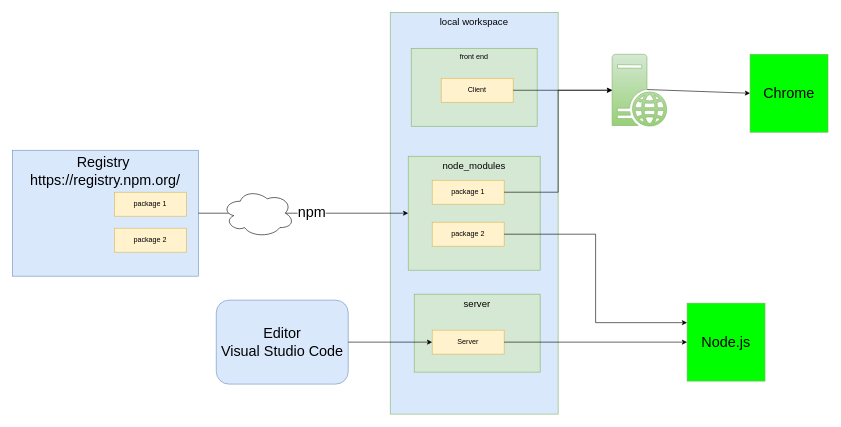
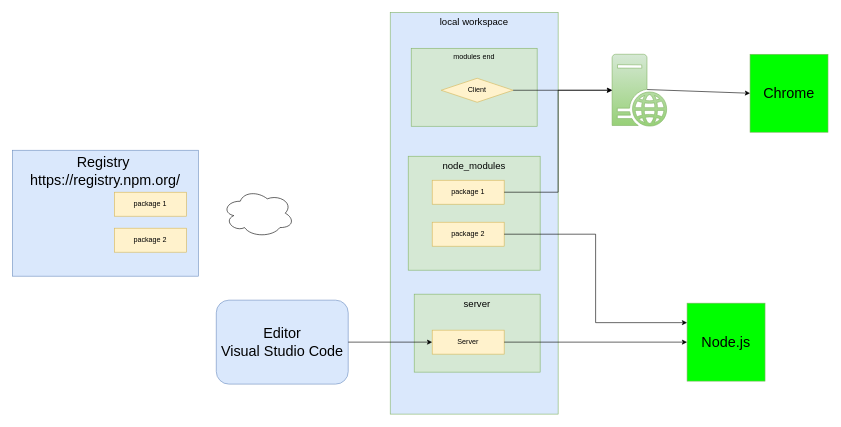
- <mxCell id="20" value="front end" style="rounded=0;whiteSpace=wrap;html=1;verticalAlign=top;fillColor=#d5e8d4;strokeColor=#82b366;" vertex="1" parent="1"><mxGeometry x="685" y="80" width="210" height="130" as="geometry" /></mxCell>
+ <mxCell id="20" value="modules end" style="rounded=0;whiteSpace=wrap;html=1;verticalAlign=top;fillColor=#d5e8d4;strokeColor=#82b366;" vertex="1" parent="1"><mxGeometry x="685" y="80" width="210" height="130" as="geometry" /></mxCell>
- <mxCell id="21" value="Client" style="rounded=0;whiteSpace=wrap;html=1;fillColor=#fff2cc;strokeColor=#d6b656;" vertex="1" parent="1"><mxGeometry x="735" y="130" width="120" height="40" as="geometry" /></mxCell>
+ <mxCell id="21" value="Client" style="rhombus;whiteSpace=wrap;html=1;fillColor=#fff2cc;strokeColor=#d6b656;" vertex="1" parent="1"><mxGeometry x="735" y="130" width="120" height="40" as="geometry" /></mxCell>
- <mxCell id="12" value="" style="endArrow=classic;html=1;rounded=0;exitX=1;exitY=0.5;exitDx=0;exitDy=0;entryX=0;entryY=0.5;entryDx=0;entryDy=0;" edge="1" parent="1" source="6" target="3"><mxGeometry width="50" height="50" relative="1" as="geometry"><mxPoint x="660" y="480" as="sourcePoint" /><mxPoint x="710" y="430" as="targetPoint" /></mxGeometry></mxCell>
- <mxCell id="13" value="&lt;font style=&quot;font-size: 24px;&quot;&gt;npm&lt;/font&gt;" style="edgeLabel;html=1;align=center;verticalAlign=middle;resizable=0;points=[];fontSize=10;" vertex="1" connectable="0" parent="12"><mxGeometry x="0.072" y="2" relative="1" as="geometry"><mxPoint as="offset" /></mxGeometry></mxCell>
